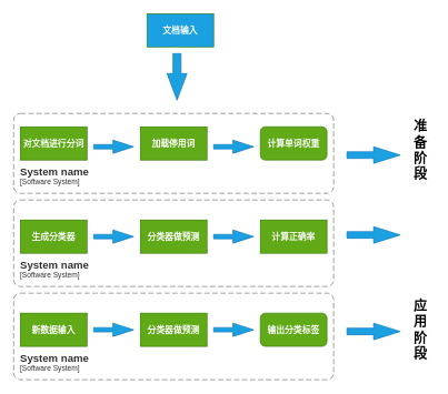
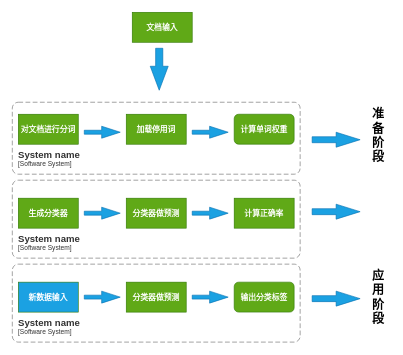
- <mxCell id="2" value="&lt;b&gt;&lt;font style=&quot;font-size: 13px;&quot;&gt;文档输入&lt;/font&gt;&lt;/b&gt;" style="rounded=0;whiteSpace=wrap;html=1;fillColor=#1ba1e2;fontColor=#ffffff;strokeColor=#2D7600;" vertex="1" parent="1"><mxGeometry x="220" y="20" width="100" height="50" as="geometry" /></mxCell>
+ <mxCell id="2" value="&lt;b&gt;&lt;font style=&quot;font-size: 13px;&quot;&gt;文档输入&lt;/font&gt;&lt;/b&gt;" style="rounded=0;whiteSpace=wrap;html=1;fillColor=#60a917;fontColor=#ffffff;strokeColor=#2D7600;" vertex="1" parent="1"><mxGeometry x="220" y="20" width="100" height="50" as="geometry" /></mxCell>
- <mxCell id="9" value="&lt;b&gt;&lt;font style=&quot;font-size: 13px;&quot;&gt;新数据输入&lt;/font&gt;&lt;/b&gt;" style="rounded=0;whiteSpace=wrap;html=1;fillColor=#60a917;fontColor=#ffffff;strokeColor=#2D7600;" vertex="1" parent="1"><mxGeometry x="30" y="470" width="100" height="50" as="geometry" /></mxCell>
+ <mxCell id="9" value="&lt;b&gt;&lt;font style=&quot;font-size: 13px;&quot;&gt;新数据输入&lt;/font&gt;&lt;/b&gt;" style="rounded=0;whiteSpace=wrap;html=1;fillColor=#1ba1e2;fontColor=#ffffff;strokeColor=#2D7600;" vertex="1" parent="1"><mxGeometry x="30" y="470" width="100" height="50" as="geometry" /></mxCell>
